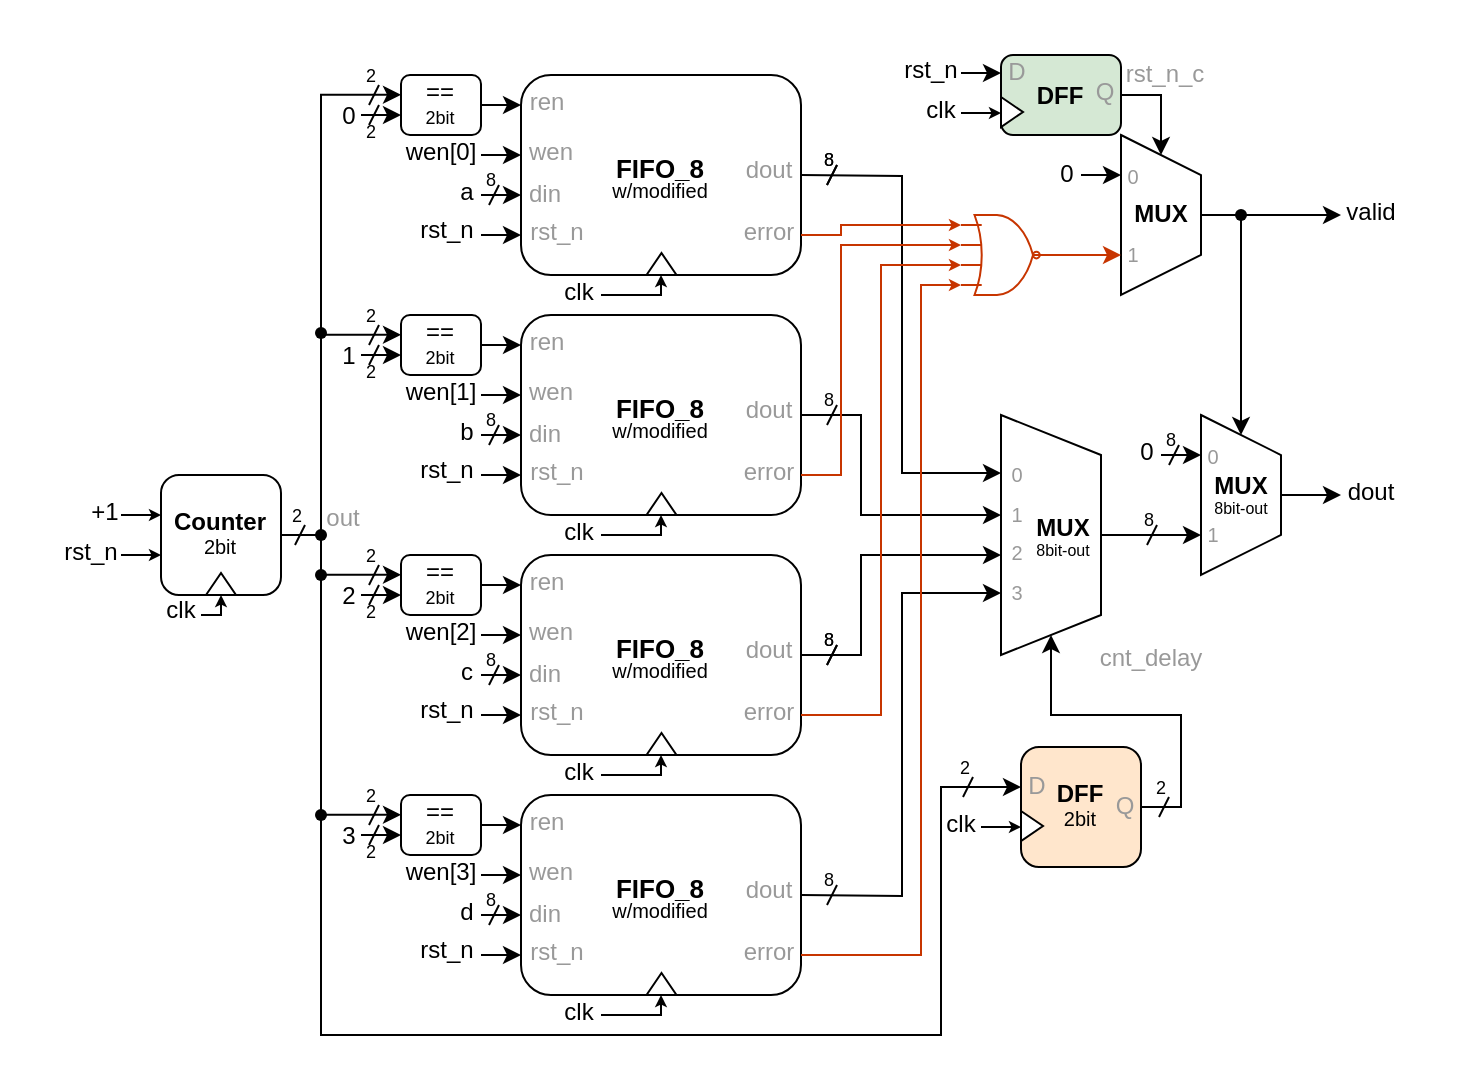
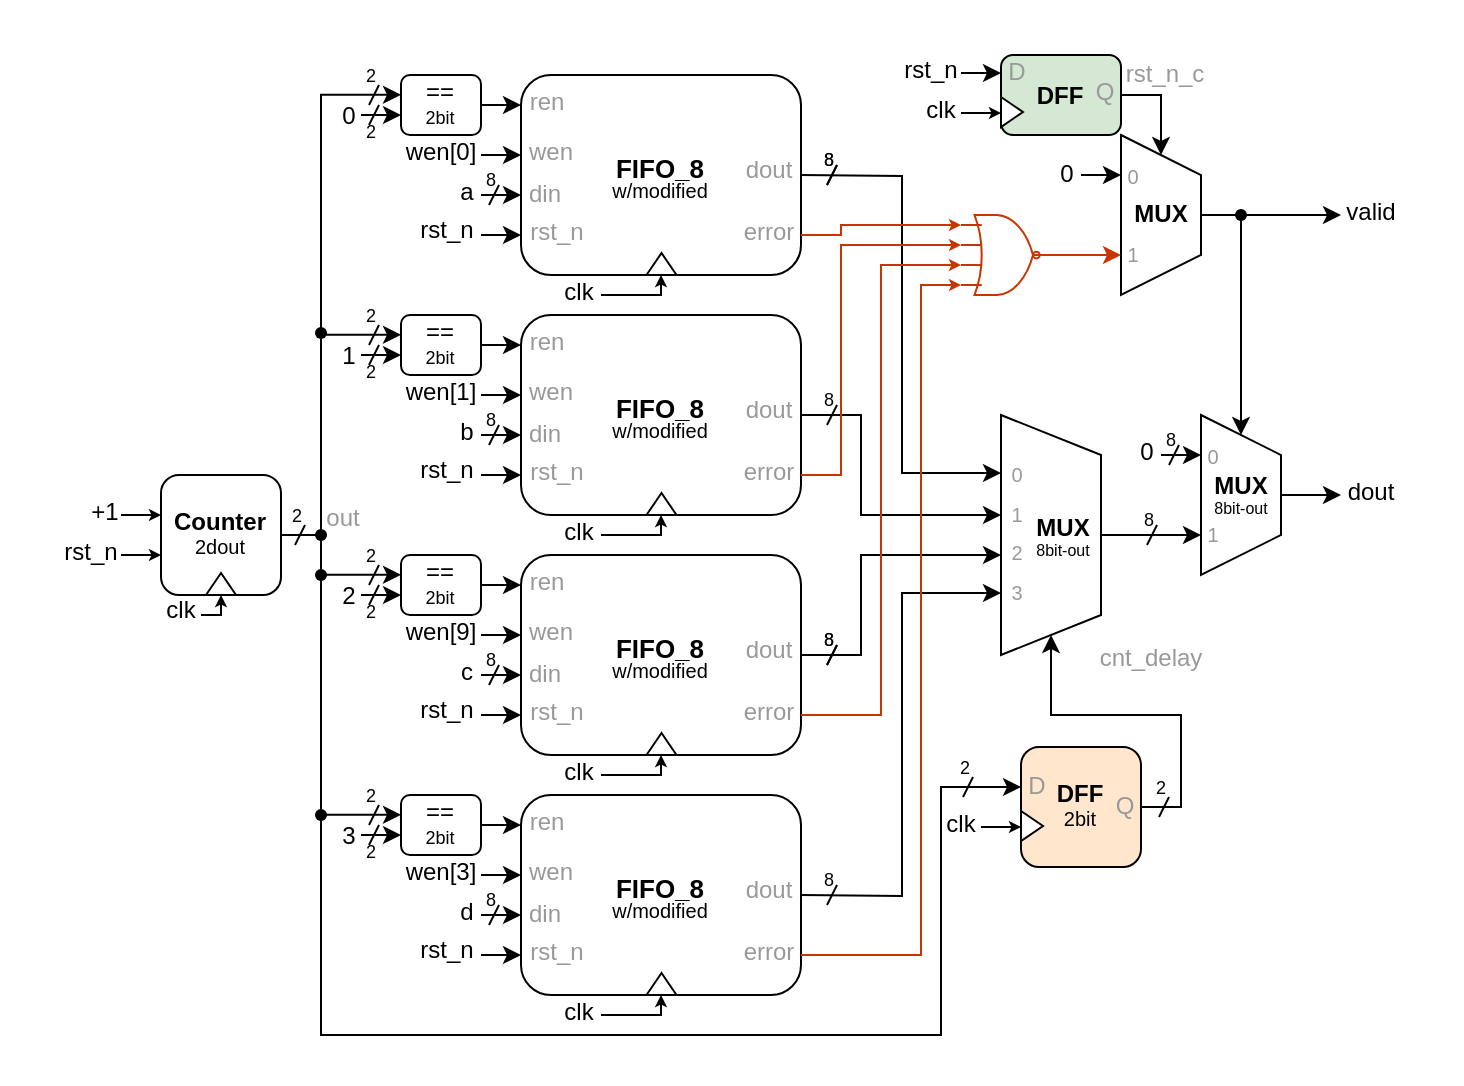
- <mxCell id="199" value="&lt;p style=&quot;line-height: 0%;&quot;&gt;&lt;b&gt;Counter&lt;/b&gt;&lt;/p&gt;&lt;p style=&quot;line-height: 0%;&quot;&gt;&lt;font style=&quot;font-size: 10px;&quot;&gt;2bit&lt;/font&gt;&lt;/p&gt;&lt;p&gt;&lt;/p&gt;" style="rounded=1;whiteSpace=wrap;html=1;" parent="1" vertex="1"><mxGeometry x="80" y="237" width="60" height="60" as="geometry" /></mxCell>
+ <mxCell id="199" value="&lt;p style=&quot;line-height: 0%;&quot;&gt;&lt;b&gt;Counter&lt;/b&gt;&lt;/p&gt;&lt;p style=&quot;line-height: 0%;&quot;&gt;&lt;font style=&quot;font-size: 10px;&quot;&gt;2dout&lt;/font&gt;&lt;/p&gt;&lt;p&gt;&lt;/p&gt;" style="rounded=1;whiteSpace=wrap;html=1;" parent="1" vertex="1"><mxGeometry x="80" y="237" width="60" height="60" as="geometry" /></mxCell>
- <mxCell id="89" value="wen[2]" style="text;html=1;align=center;verticalAlign=middle;resizable=0;points=[];autosize=1;strokeColor=none;fillColor=none;" parent="1" vertex="1"><mxGeometry x="190" y="301" width="60" height="30" as="geometry" /></mxCell>
+ <mxCell id="89" value="wen[9]" style="text;html=1;align=center;verticalAlign=middle;resizable=0;points=[];autosize=1;strokeColor=none;fillColor=none;" parent="1" vertex="1"><mxGeometry x="190" y="301" width="60" height="30" as="geometry" /></mxCell>
